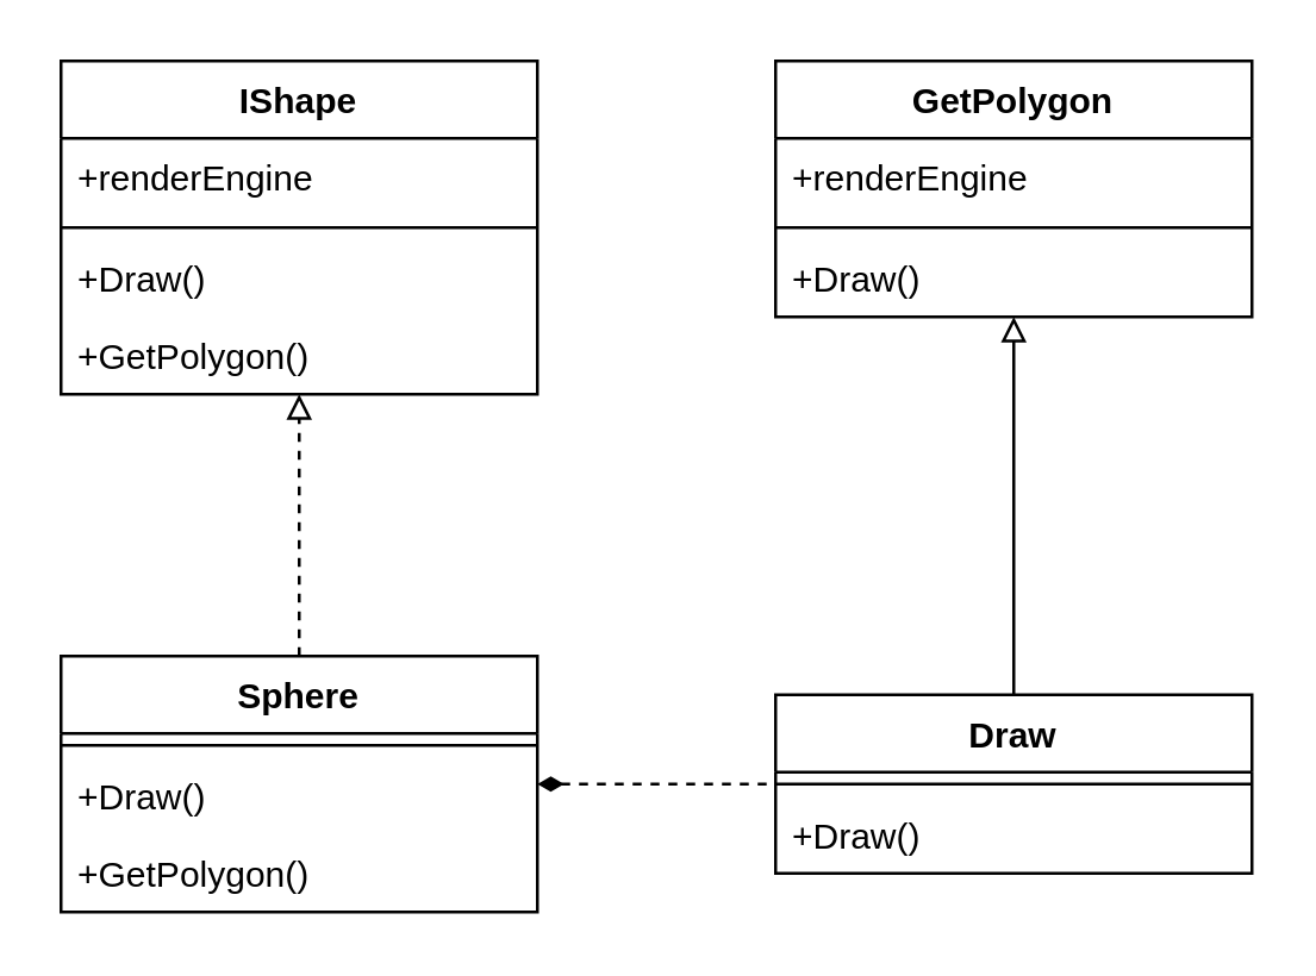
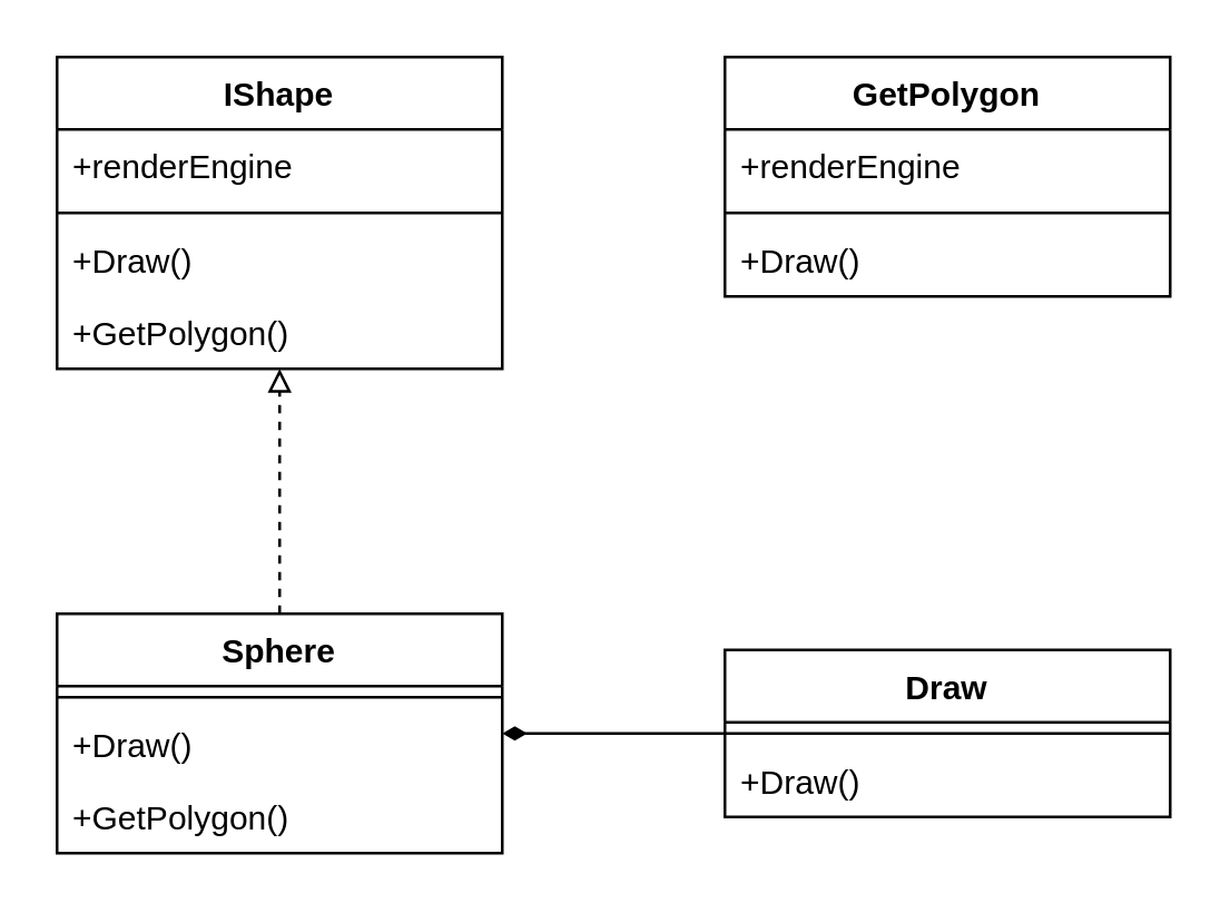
- <mxCell id="17" style="edgeStyle=none;rounded=0;orthogonalLoop=1;jettySize=auto;html=1;endArrow=block;endFill=0;" edge="1" parent="1" source="18" target="13"><mxGeometry relative="1" as="geometry" /></mxCell>
- <mxCell id="8" style="rounded=0;orthogonalLoop=1;jettySize=auto;html=1;endArrow=none;endFill=0;startArrow=diamondThin;startFill=1;dashed=1;" edge="1" parent="1" source="9" target="18"><mxGeometry relative="1" as="geometry" /></mxCell>
+ <mxCell id="8" style="rounded=0;orthogonalLoop=1;jettySize=auto;html=1;endArrow=none;endFill=0;startArrow=diamondThin;startFill=1;" edge="1" parent="1" source="9" target="18"><mxGeometry relative="1" as="geometry" /></mxCell>
